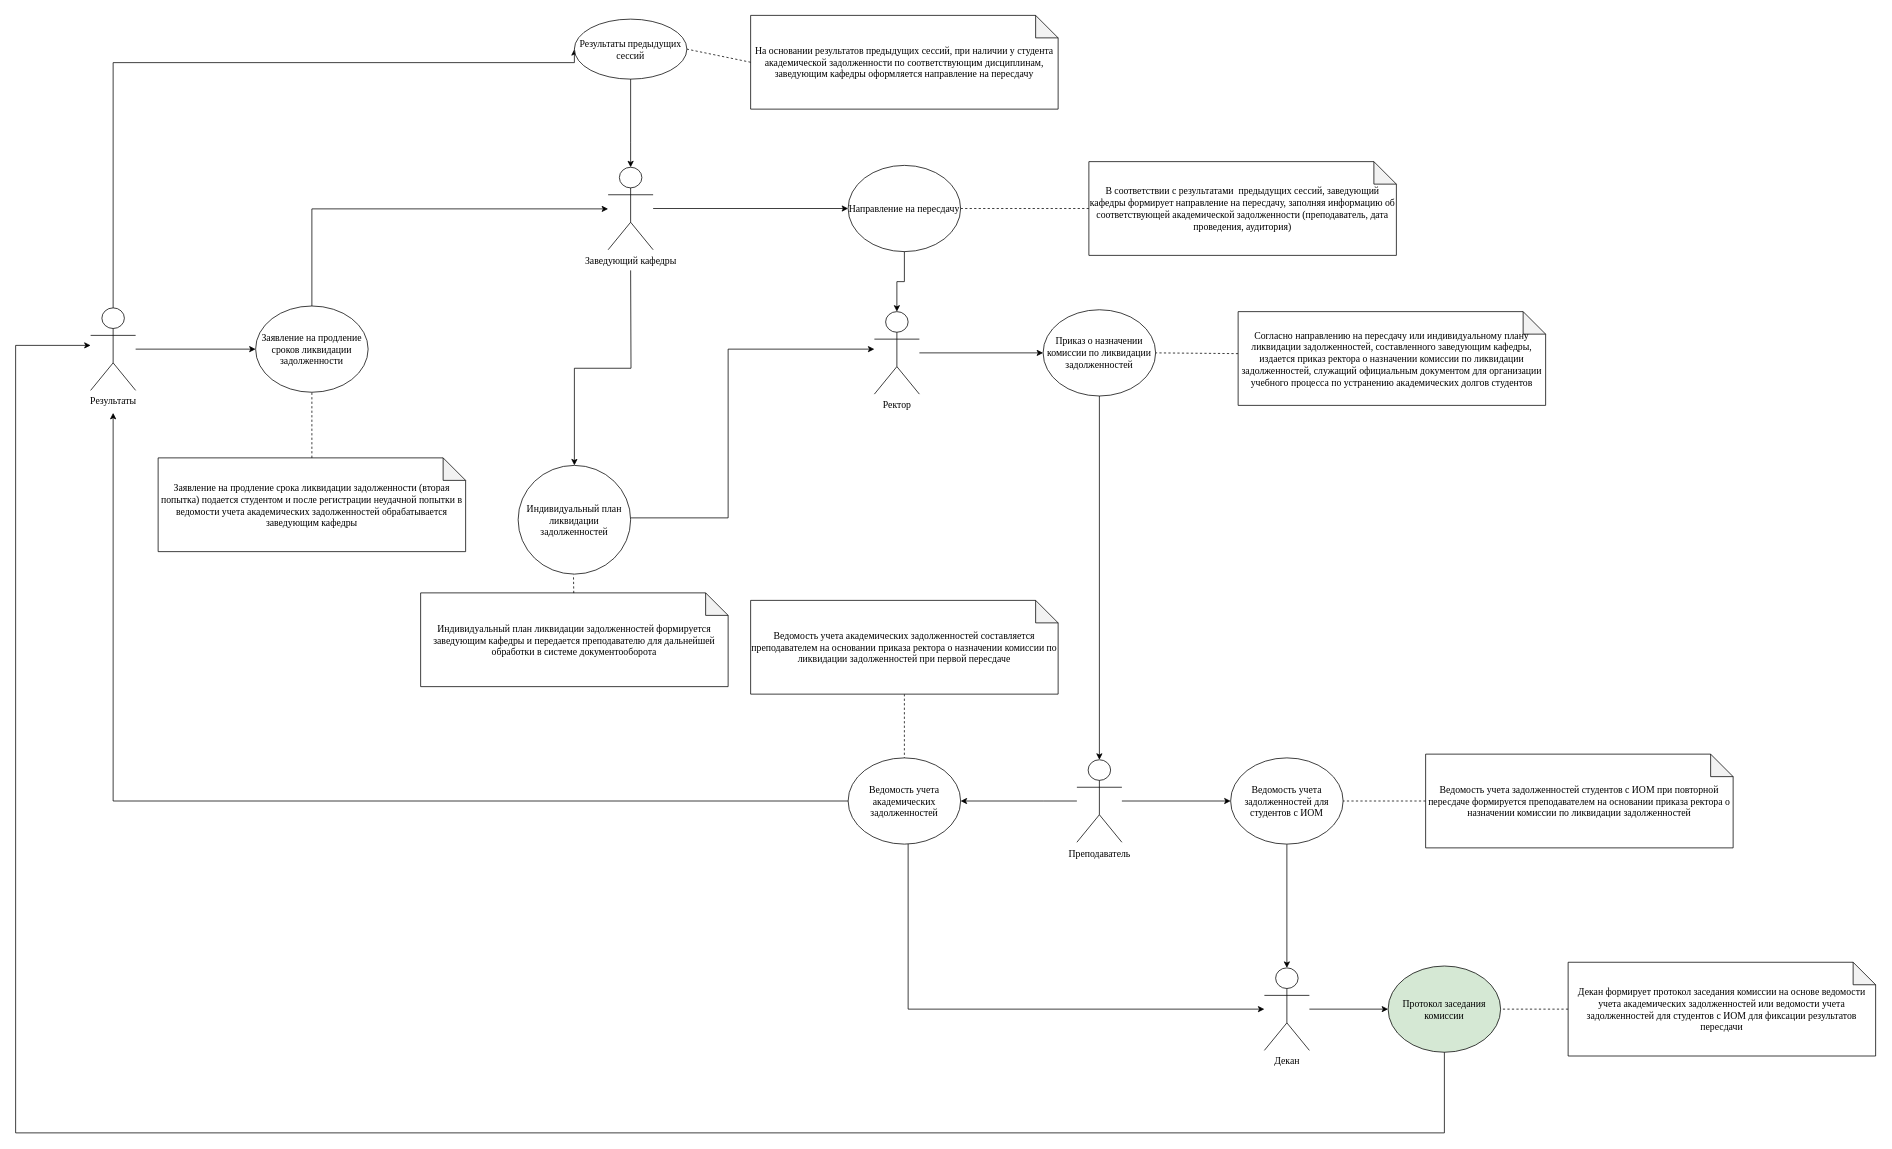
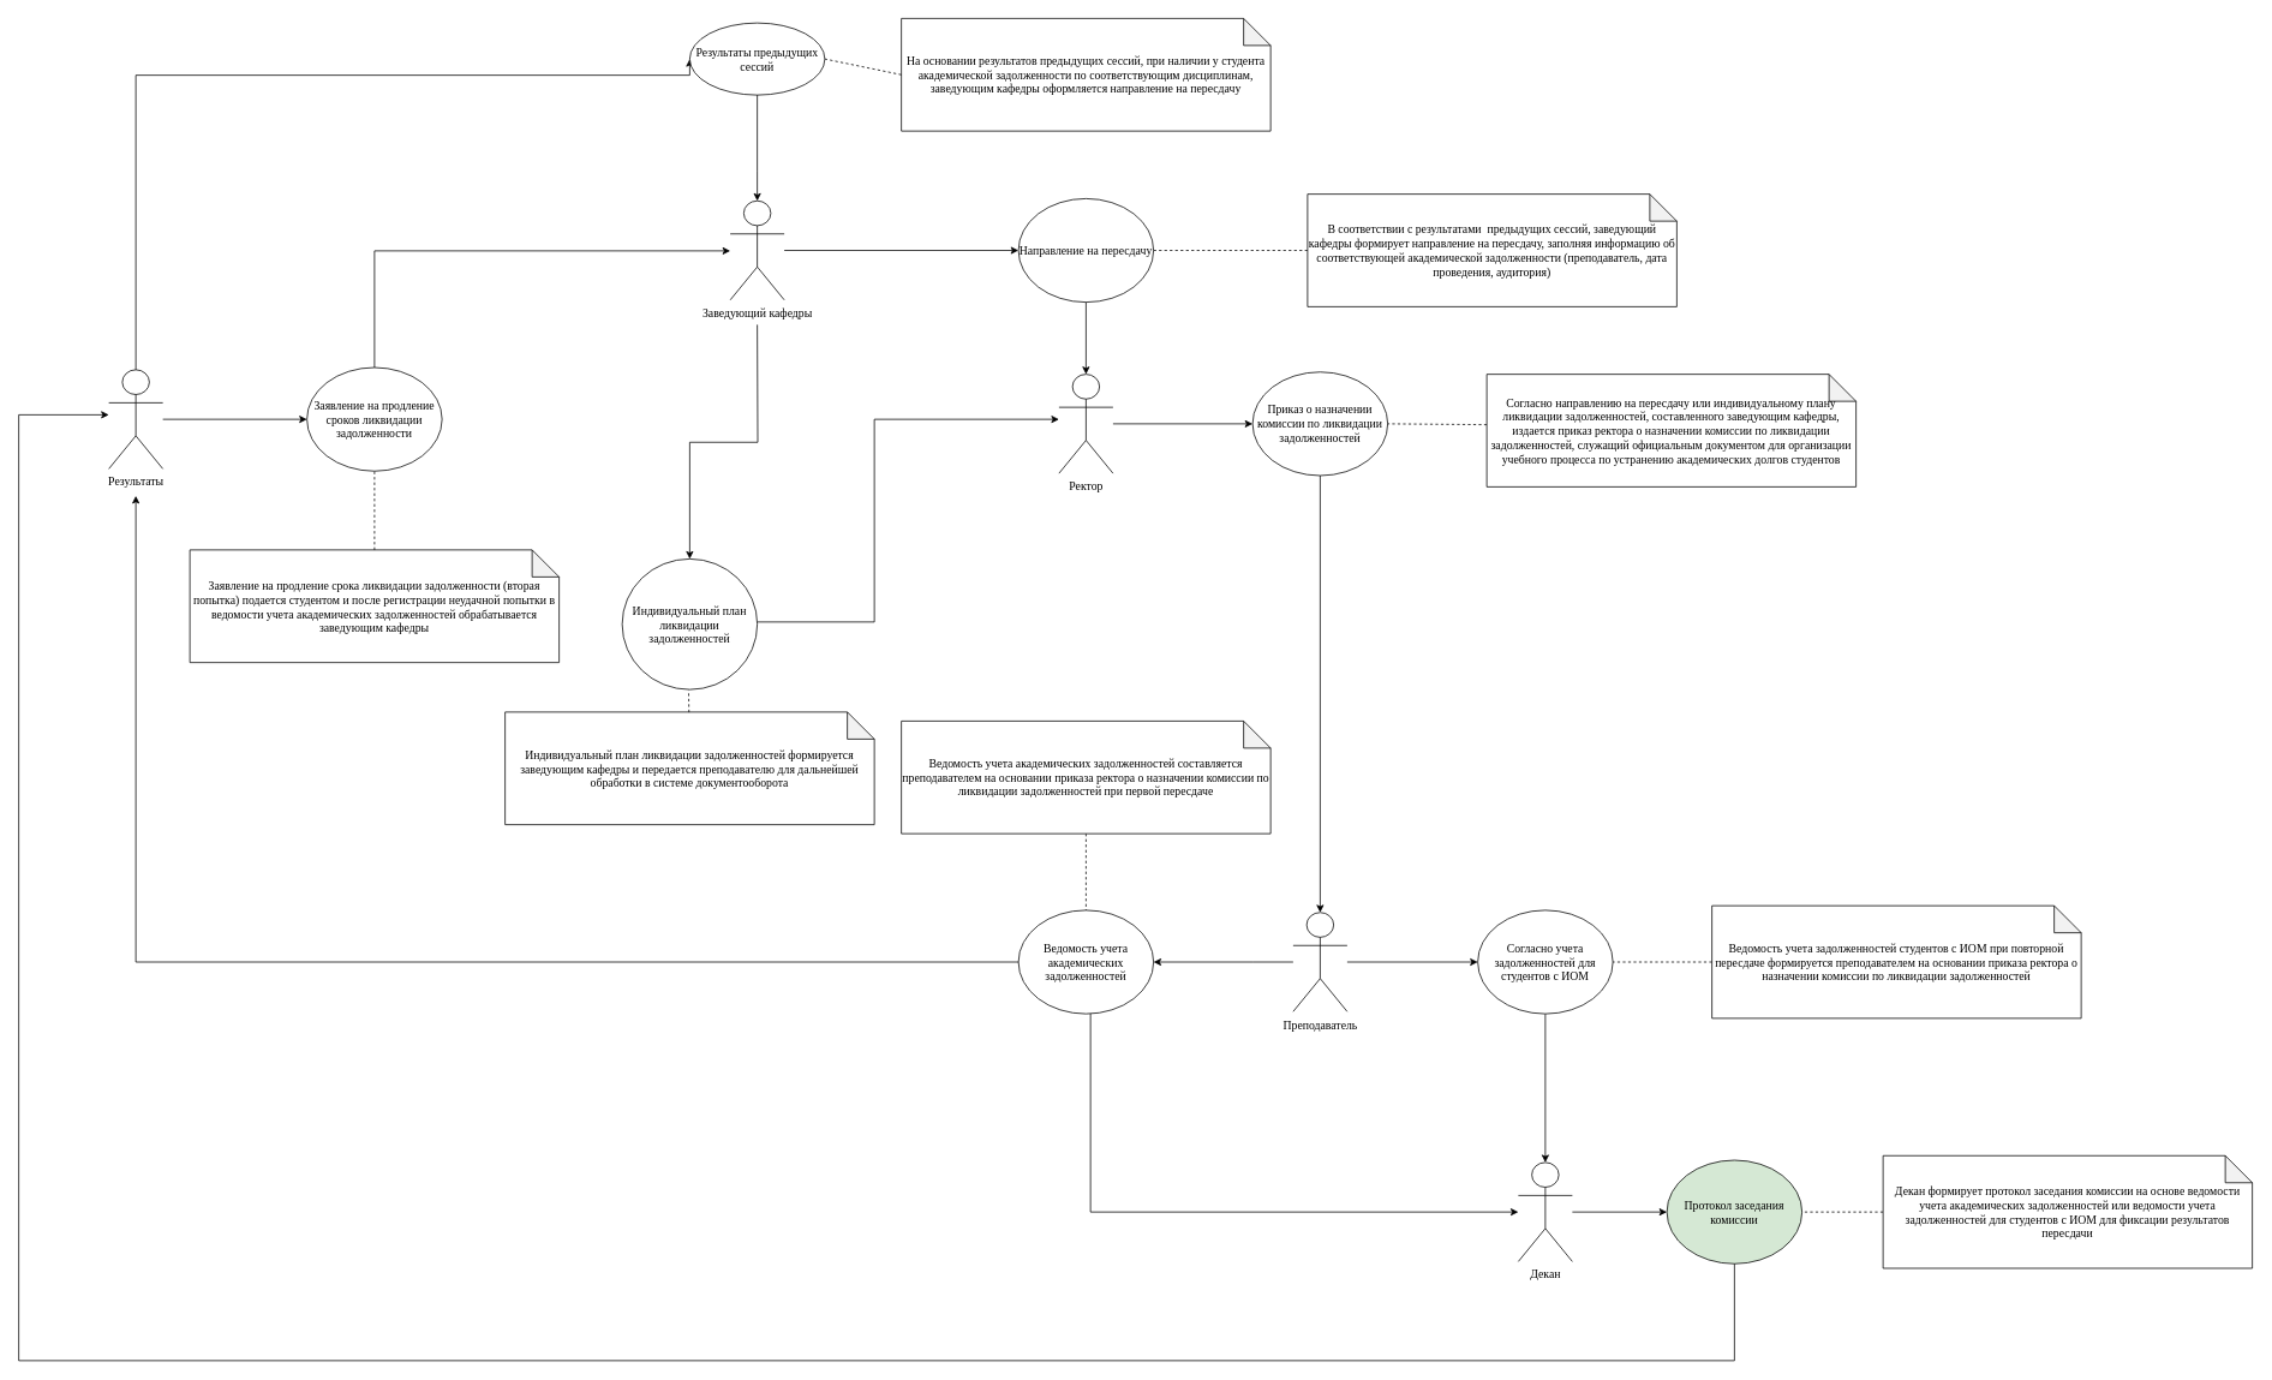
- <mxCell id="9" value="Ректор" style="shape=umlActor;verticalLabelPosition=bottom;verticalAlign=top;html=1;outlineConnect=0;fontFamily=Times New Roman;fontSize=13;" parent="1" vertex="1"><mxGeometry x="1165" y="415" width="60" height="110" as="geometry" /></mxCell>
+ <mxCell id="9" value="Ректор" style="shape=umlActor;verticalLabelPosition=bottom;verticalAlign=top;html=1;outlineConnect=0;fontFamily=Times New Roman;fontSize=13;" parent="1" vertex="1"><mxGeometry x="1175" y="415" width="60" height="110" as="geometry" /></mxCell>
- <mxCell id="40" value="Ведомость учета задолженностей для студентов с ИОМ" style="ellipse;whiteSpace=wrap;html=1;fontFamily=Times New Roman;fontSize=13;" parent="1" vertex="1"><mxGeometry x="1640" y="1010" width="150" height="115" as="geometry" /></mxCell>
+ <mxCell id="40" value="Согласно учета задолженностей для студентов с ИОМ" style="ellipse;whiteSpace=wrap;html=1;fontFamily=Times New Roman;fontSize=13;" parent="1" vertex="1"><mxGeometry x="1640" y="1010" width="150" height="115" as="geometry" /></mxCell>
